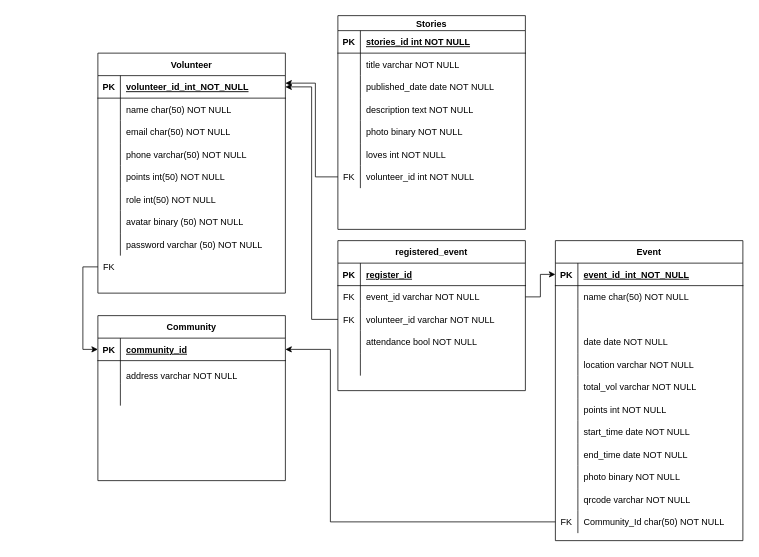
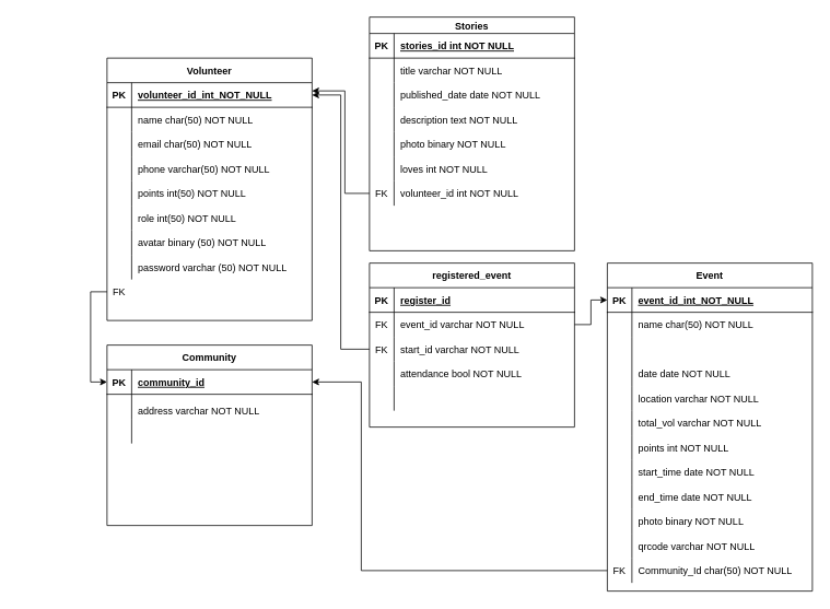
- <mxCell id="75" value="volunteer_id varchar NOT NULL" style="shape=partialRectangle;connectable=0;fillColor=none;top=0;left=0;bottom=0;right=0;align=left;spacingLeft=6;fontStyle=0;overflow=hidden;" vertex="1" parent="73"><mxGeometry x="30" width="220" height="30" as="geometry" /></mxCell>
+ <mxCell id="75" value="start_id varchar NOT NULL" style="shape=partialRectangle;connectable=0;fillColor=none;top=0;left=0;bottom=0;right=0;align=left;spacingLeft=6;fontStyle=0;overflow=hidden;" vertex="1" parent="73"><mxGeometry x="30" width="220" height="30" as="geometry" /></mxCell>
